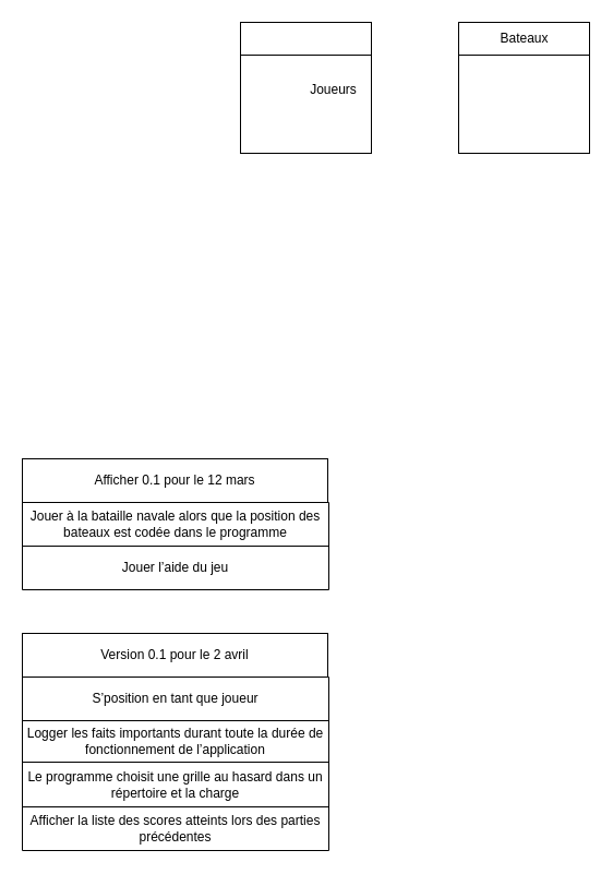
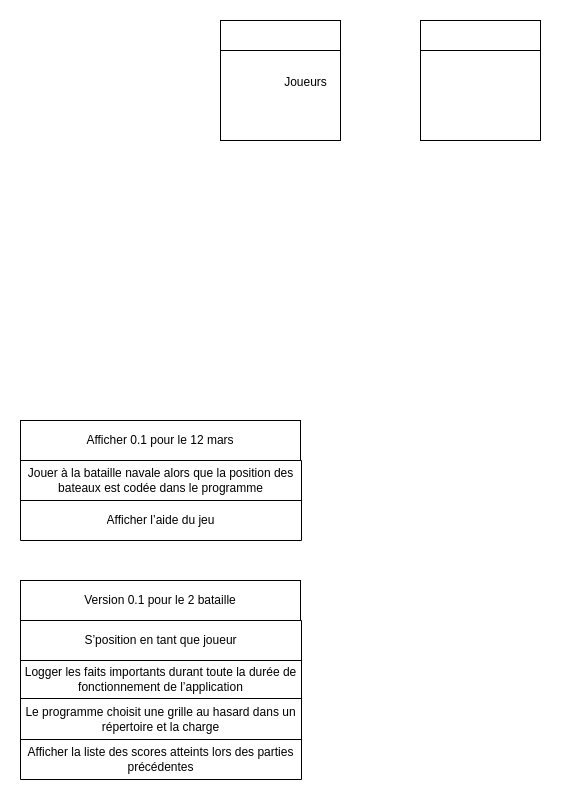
- <mxCell id="8" value="Bateaux" style="text;html=1;align=center;verticalAlign=middle;resizable=0;points=[];autosize=1;" vertex="1" parent="6"><mxGeometry x="30" y="5" width="60" height="20" as="geometry" /></mxCell>
- <mxCell id="14" value="&lt;span style=&quot;text-align: justify ; text-indent: -24px&quot;&gt;Jouer l’aide du jeu&lt;/span&gt;" style="shape=partialRectangle;html=1;whiteSpace=wrap;connectable=0;overflow=hidden;fillColor=none;top=0;left=0;bottom=0;right=0;" vertex="1" parent="13"><mxGeometry width="281" height="40" as="geometry" /></mxCell>
+ <mxCell id="14" value="&lt;span style=&quot;text-align: justify ; text-indent: -24px&quot;&gt;Afficher l’aide du jeu&lt;/span&gt;" style="shape=partialRectangle;html=1;whiteSpace=wrap;connectable=0;overflow=hidden;fillColor=none;top=0;left=0;bottom=0;right=0;" vertex="1" parent="13"><mxGeometry width="281" height="40" as="geometry" /></mxCell>
- <mxCell id="25" value="Version 0.1 pour le 2 avril" style="whiteSpace=wrap;html=1;" vertex="1" parent="1"><mxGeometry x="20" y="580" width="280" height="40" as="geometry" /></mxCell>
+ <mxCell id="25" value="Version 0.1 pour le 2 bataille" style="whiteSpace=wrap;html=1;" vertex="1" parent="1"><mxGeometry x="20" y="580" width="280" height="40" as="geometry" /></mxCell>
